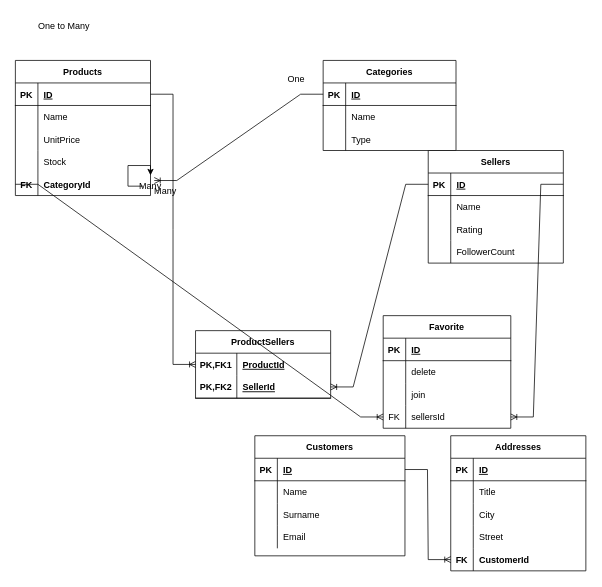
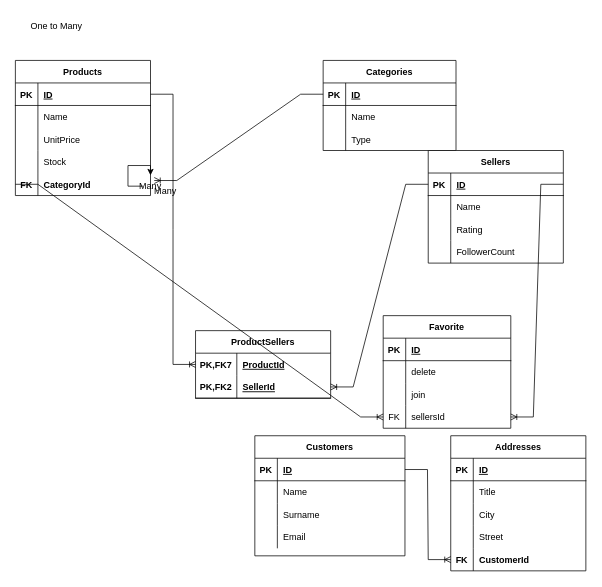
- <mxCell id="28" value="One to Many" style="text;html=1;strokeColor=none;fillColor=none;align=center;verticalAlign=middle;whiteSpace=wrap;rounded=0;" parent="1" vertex="1"><mxGeometry x="40" y="20" width="90" height="30" as="geometry" /></mxCell>
+ <mxCell id="28" value="One to Many" style="text;html=1;strokeColor=none;fillColor=none;align=center;verticalAlign=middle;whiteSpace=wrap;rounded=0;" parent="1" vertex="1"><mxGeometry x="30" y="20" width="90" height="30" as="geometry" /></mxCell>
- <mxCell id="32" value="One" style="text;html=1;align=center;verticalAlign=middle;resizable=0;points=[];autosize=1;strokeColor=none;fillColor=none;" parent="1" vertex="1"><mxGeometry x="369" y="90" width="50" height="30" as="geometry" /></mxCell>
- <mxCell id="78" value="PK,FK1" style="shape=partialRectangle;connectable=0;fillColor=none;top=0;left=0;bottom=0;right=0;fontStyle=1;overflow=hidden;" parent="77" vertex="1"><mxGeometry width="55" height="30" as="geometry"><mxRectangle width="55" height="30" as="alternateBounds" /></mxGeometry></mxCell>
+ <mxCell id="78" value="PK,FK7" style="shape=partialRectangle;connectable=0;fillColor=none;top=0;left=0;bottom=0;right=0;fontStyle=1;overflow=hidden;" parent="77" vertex="1"><mxGeometry width="55" height="30" as="geometry"><mxRectangle width="55" height="30" as="alternateBounds" /></mxGeometry></mxCell>
